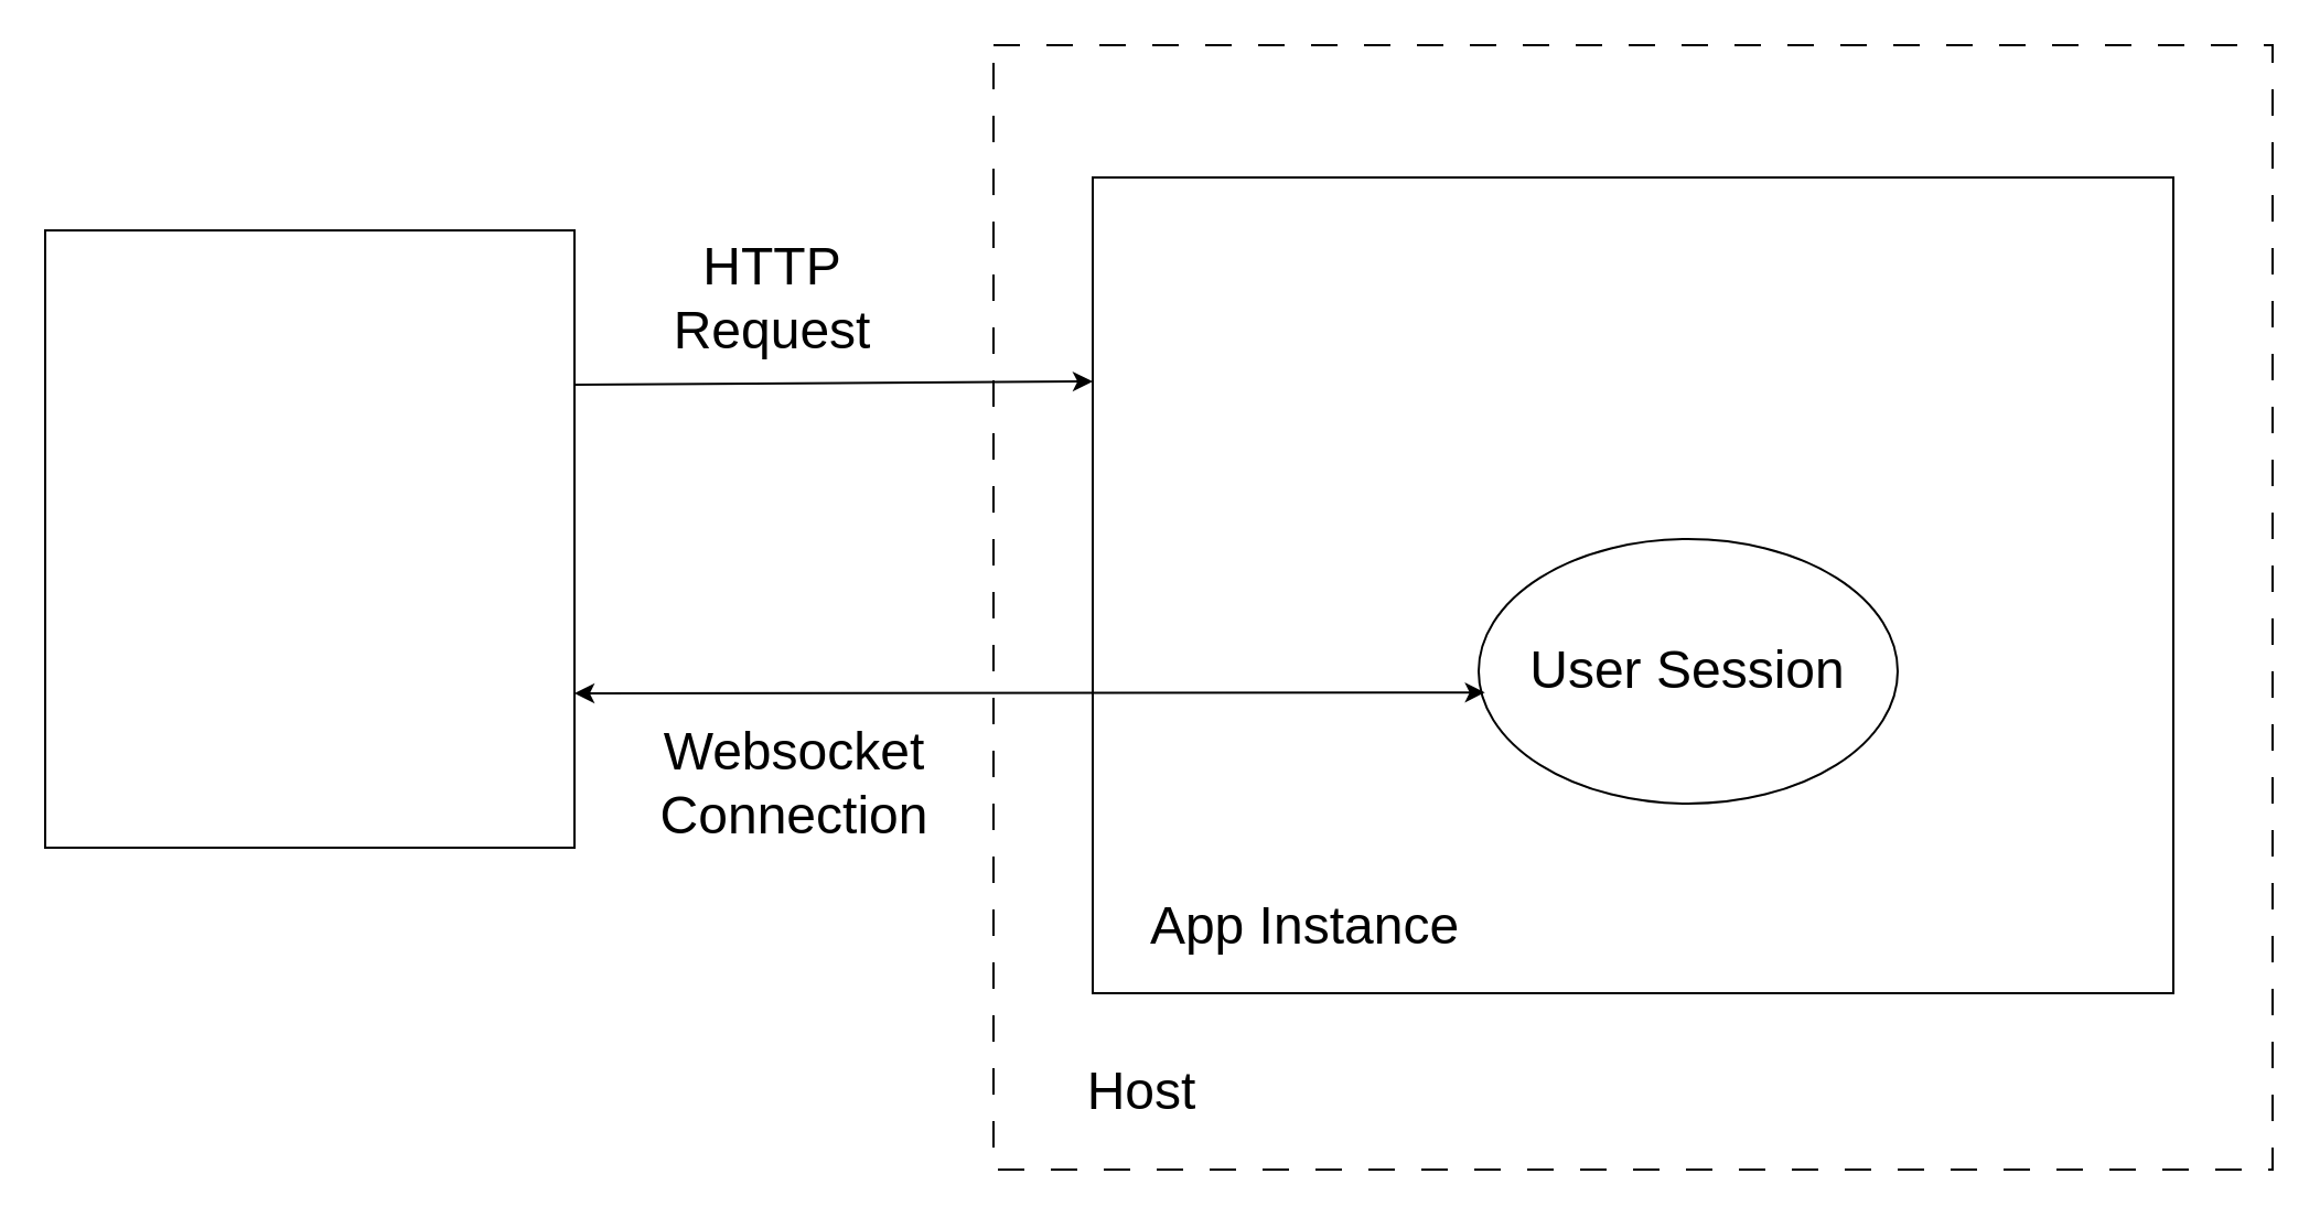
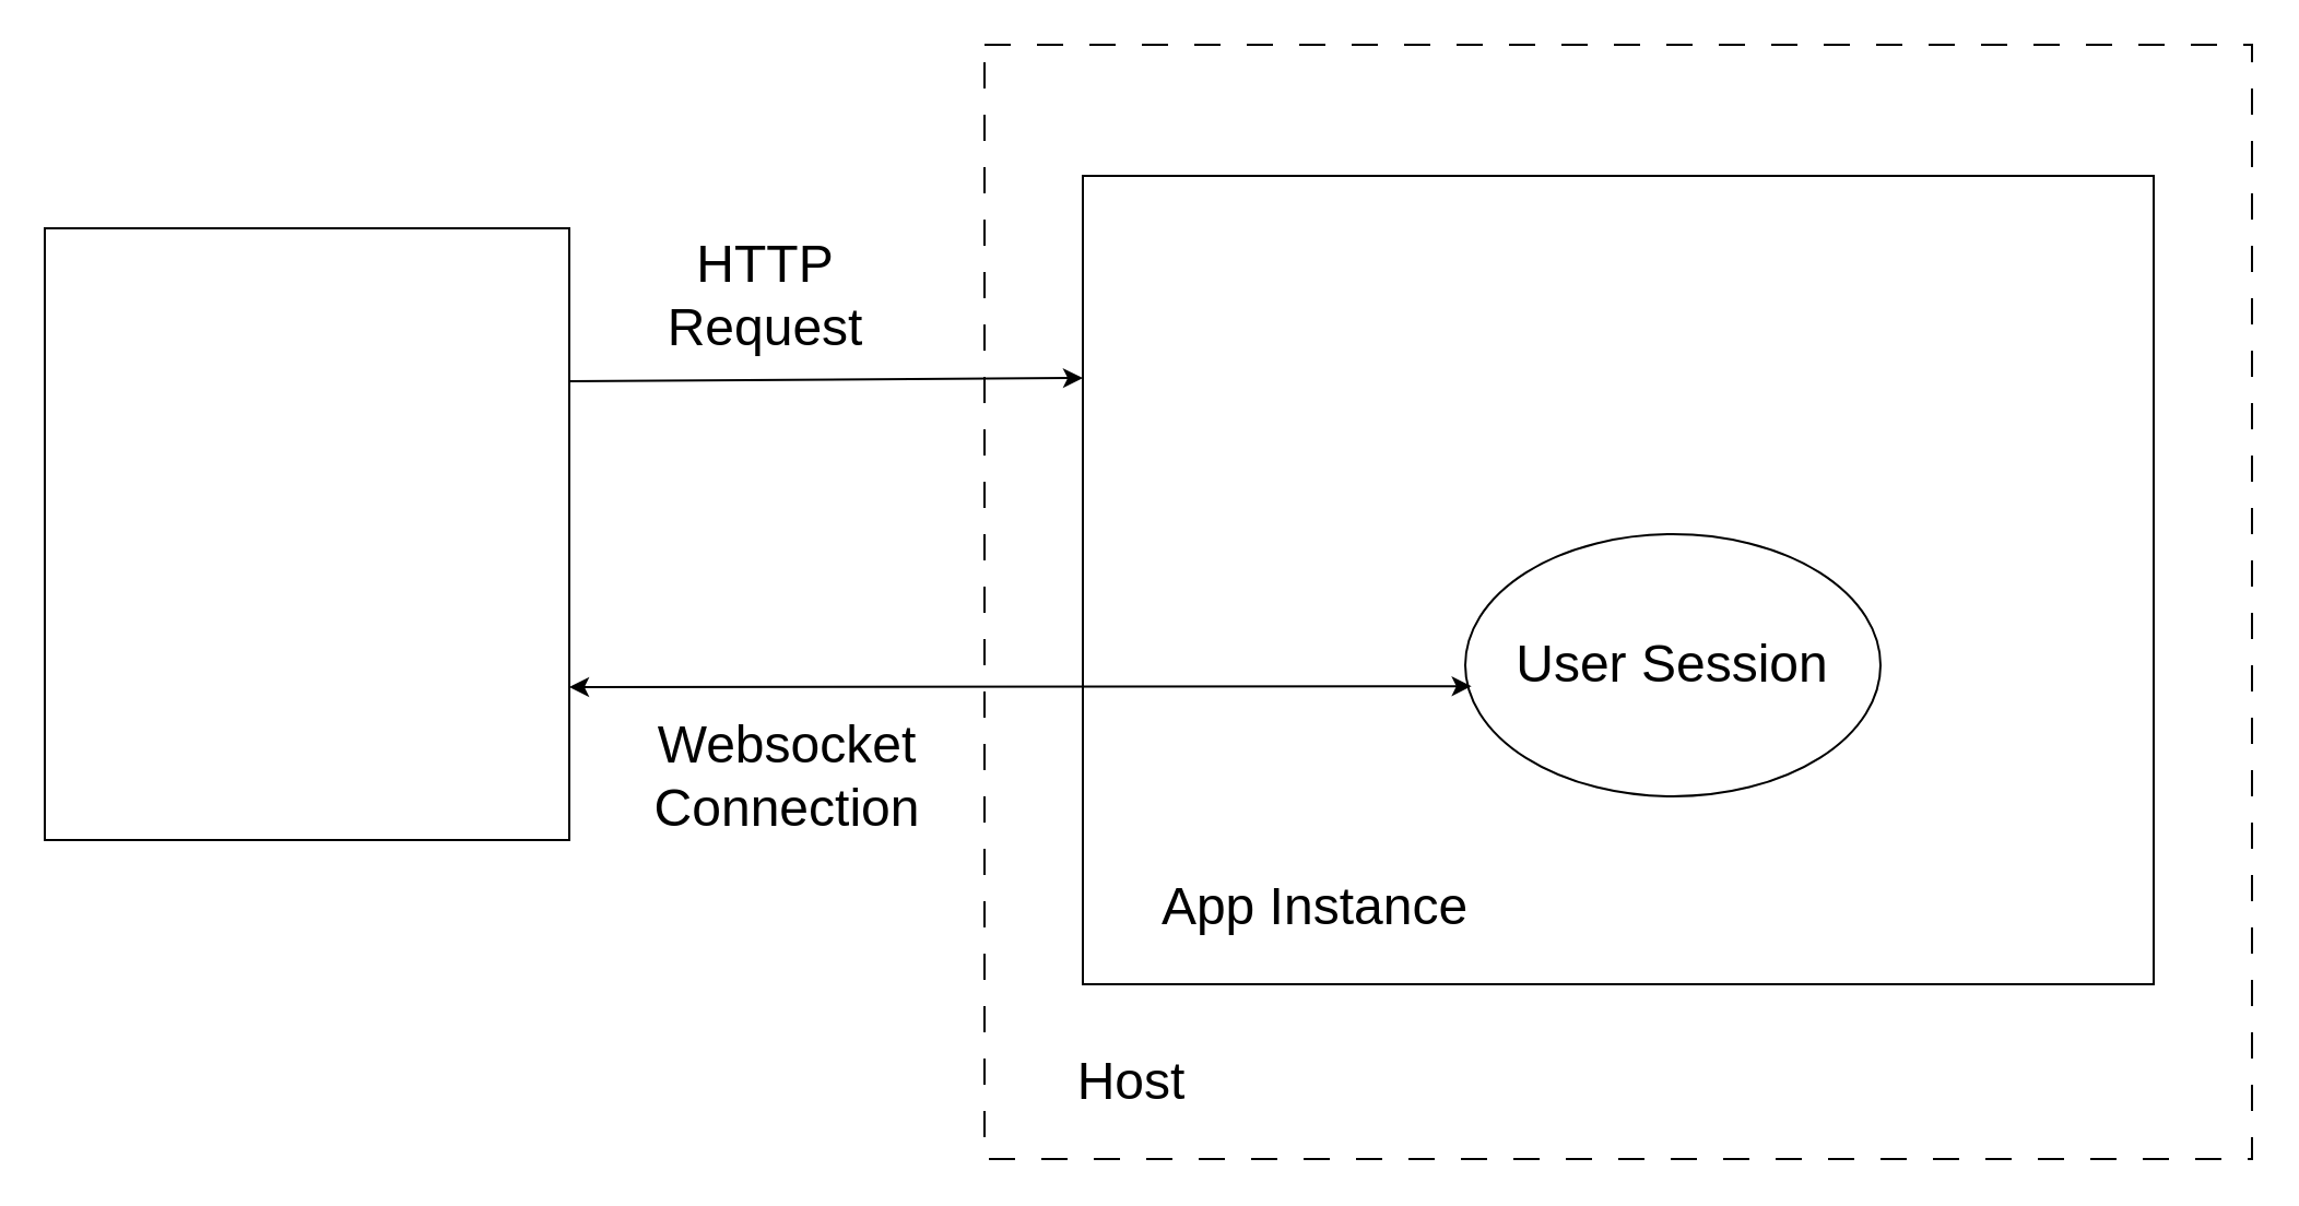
- <mxCell id="5" value="&lt;font style=&quot;font-size: 24px;&quot;&gt;App Instance&lt;br&gt;&lt;/font&gt;" style="text;html=1;align=center;verticalAlign=middle;whiteSpace=wrap;rounded=0;" vertex="1" parent="1"><mxGeometry x="510" y="405" width="163" height="30" as="geometry" /></mxCell>
+ <mxCell id="5" value="&lt;font style=&quot;font-size: 24px;&quot;&gt;App Instance&lt;br&gt;&lt;/font&gt;" style="text;html=1;align=center;verticalAlign=middle;whiteSpace=wrap;rounded=0;" vertex="1" parent="1"><mxGeometry x="520" y="400" width="163" height="30" as="geometry" /></mxCell>
